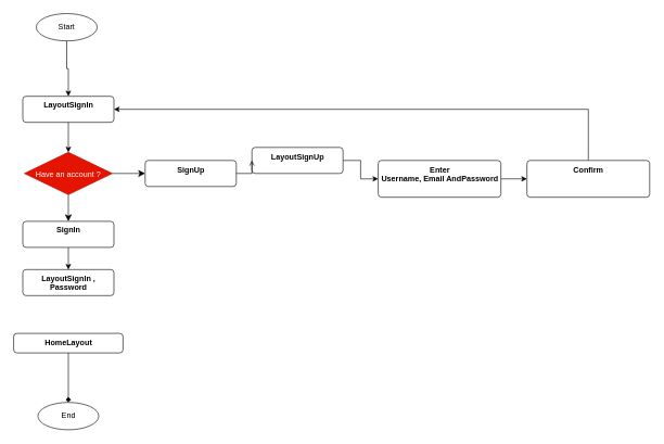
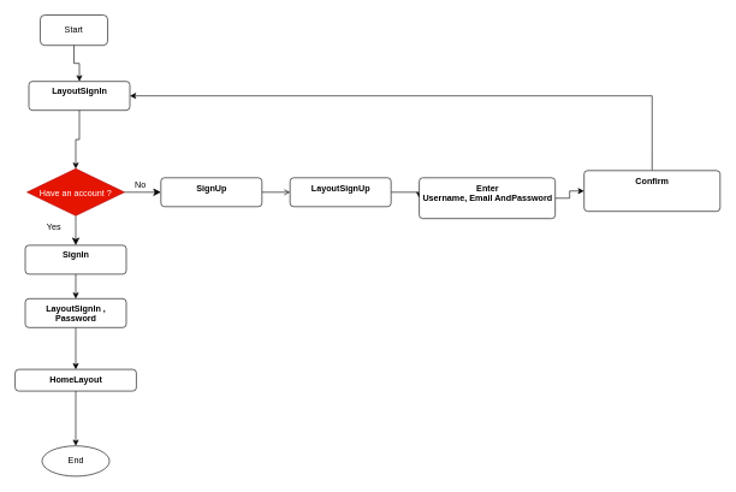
- <mxCell id="12" value="Start" style="ellipse;whiteSpace=wrap;html=1;" vertex="1" parent="1"><mxGeometry x="55.25" y="20" width="93.5" height="42" as="geometry" /></mxCell>
+ <mxCell id="12" value="Start" style="whiteSpace=wrap;html=1;rounded=1;" vertex="1" parent="1"><mxGeometry x="55.25" y="20" width="93.5" height="42" as="geometry" /></mxCell>
- <mxCell id="2" value="&lt;b&gt;LayoutSignIn&lt;/b&gt;" style="html=1;align=center;verticalAlign=top;rounded=1;absoluteArcSize=1;arcSize=10;dashed=0;whiteSpace=wrap;" vertex="1" parent="1"><mxGeometry x="34.5" y="147" width="140" height="40" as="geometry" /></mxCell>
+ <mxCell id="2" value="&lt;b&gt;LayoutSignIn&lt;/b&gt;" style="html=1;align=center;verticalAlign=top;rounded=1;absoluteArcSize=1;arcSize=10;dashed=0;whiteSpace=wrap;" vertex="1" parent="1"><mxGeometry x="39.5" y="112" width="140" height="40" as="geometry" /></mxCell>
- <mxCell id="6" value="&lt;b&gt;LayoutSignUp&lt;/b&gt;" style="html=1;align=center;verticalAlign=top;rounded=1;absoluteArcSize=1;arcSize=10;dashed=0;whiteSpace=wrap;" vertex="1" parent="1"><mxGeometry x="386.5" y="225.5" width="140" height="40" as="geometry" /></mxCell>
+ <mxCell id="6" value="&lt;b&gt;LayoutSignUp&lt;/b&gt;" style="html=1;align=center;verticalAlign=top;rounded=1;absoluteArcSize=1;arcSize=10;dashed=0;whiteSpace=wrap;" vertex="1" parent="1"><mxGeometry x="401.5" y="245.5" width="140" height="40" as="geometry" /></mxCell>
+ <mxCell id="11" value="No" style="text;html=1;align=center;verticalAlign=middle;resizable=0;points=[];autosize=1;strokeColor=none;fillColor=none;" vertex="1" parent="1"><mxGeometry x="177.5" y="242" width="33" height="26" as="geometry" /></mxCell>
- <mxCell id="25" value="&lt;b&gt;Confirm&lt;br&gt;&lt;/b&gt;" style="html=1;align=center;verticalAlign=top;rounded=1;absoluteArcSize=1;arcSize=10;dashed=0;whiteSpace=wrap;" vertex="1" parent="1"><mxGeometry x="809" y="245.5" width="188.5" height="56.5" as="geometry" /></mxCell>
+ <mxCell id="25" value="&lt;b&gt;Confirm&lt;br&gt;&lt;/b&gt;" style="html=1;align=center;verticalAlign=top;rounded=1;absoluteArcSize=1;arcSize=10;dashed=0;whiteSpace=wrap;" vertex="1" parent="1"><mxGeometry x="809" y="235.5" width="188.5" height="56.5" as="geometry" /></mxCell>
+ <mxCell id="13" value="Yes" style="text;html=1;align=center;verticalAlign=middle;resizable=0;points=[];autosize=1;strokeColor=none;fillColor=none;" vertex="1" parent="1"><mxGeometry x="55.25" y="301" width="38" height="26" as="geometry" /></mxCell>
+ <mxCell id="14" style="edgeStyle=orthogonalEdgeStyle;rounded=0;orthogonalLoop=1;jettySize=auto;html=1;exitX=0.5;exitY=1;exitDx=0;exitDy=0;entryX=0.5;entryY=0;entryDx=0;entryDy=0;" edge="1" parent="1" source="15" target="17"><mxGeometry relative="1" as="geometry" /></mxCell>
- <mxCell id="16" style="edgeStyle=orthogonalEdgeStyle;rounded=0;orthogonalLoop=1;jettySize=auto;html=1;exitX=0.5;exitY=1;exitDx=0;exitDy=0;entryX=0.5;entryY=0;entryDx=0;entryDy=0;endArrow=diamond;" edge="1" parent="1" source="17" target="18"><mxGeometry relative="1" as="geometry" /></mxCell>
+ <mxCell id="16" style="edgeStyle=orthogonalEdgeStyle;rounded=0;orthogonalLoop=1;jettySize=auto;html=1;exitX=0.5;exitY=1;exitDx=0;exitDy=0;entryX=0.5;entryY=0;entryDx=0;entryDy=0;" edge="1" parent="1" source="17" target="18"><mxGeometry relative="1" as="geometry" /></mxCell>
